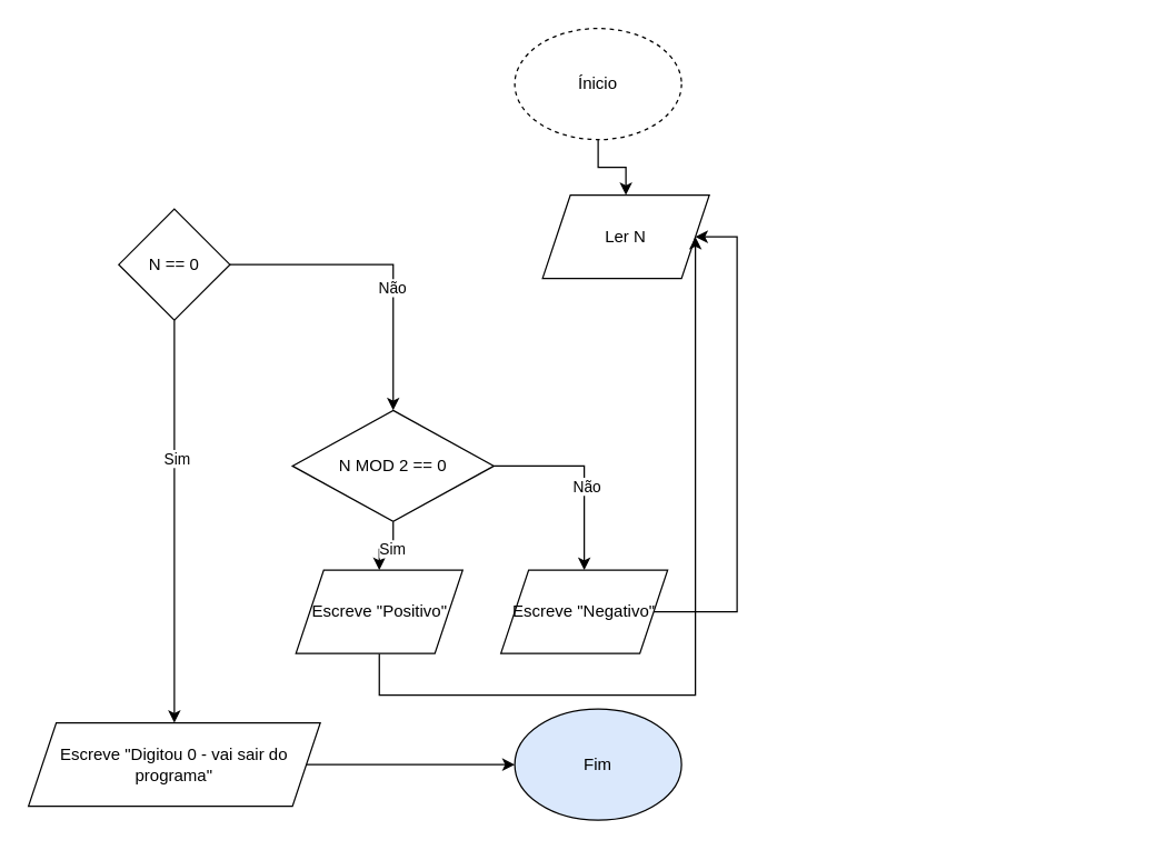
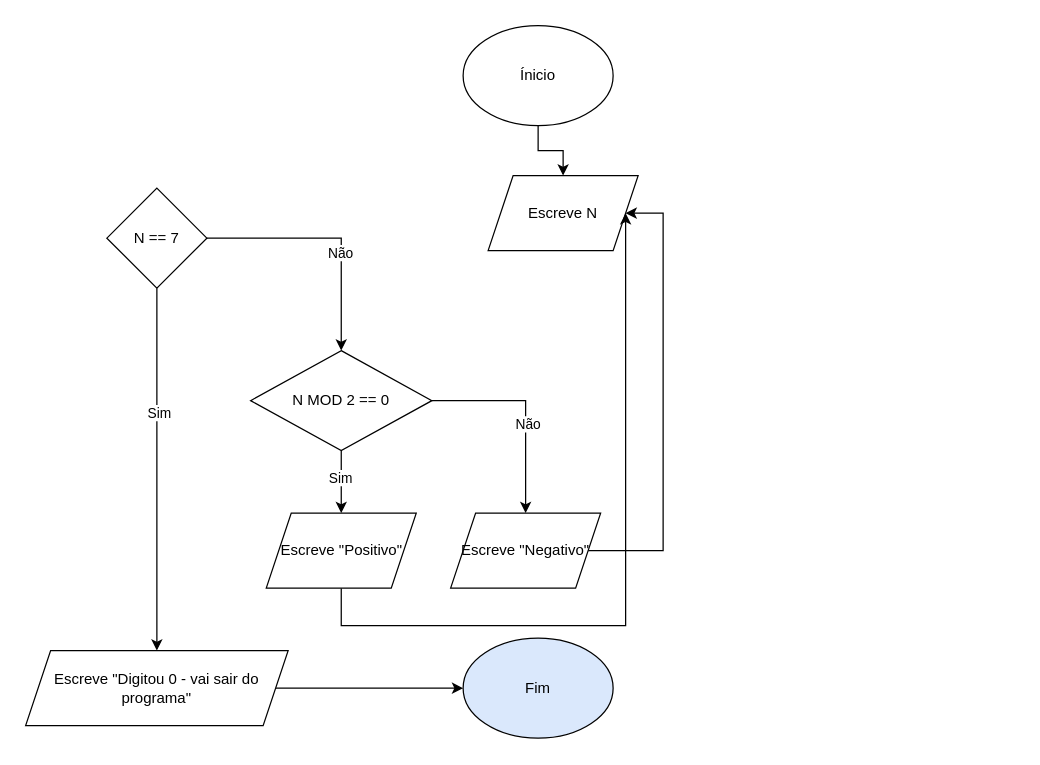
- <mxCell id="5" value="Ínicio" style="ellipse;whiteSpace=wrap;html=1;dashed=1;" vertex="1" parent="1"><mxGeometry x="370" y="20" width="120" height="80" as="geometry" /></mxCell>
+ <mxCell id="5" value="Ínicio" style="ellipse;whiteSpace=wrap;html=1;" vertex="1" parent="1"><mxGeometry x="370" y="20" width="120" height="80" as="geometry" /></mxCell>
- <mxCell id="6" value="Ler N" style="shape=parallelogram;perimeter=parallelogramPerimeter;whiteSpace=wrap;html=1;fixedSize=1;" vertex="1" parent="1"><mxGeometry x="390" y="140" width="120" height="60" as="geometry" /></mxCell>
+ <mxCell id="6" value="Escreve N" style="shape=parallelogram;perimeter=parallelogramPerimeter;whiteSpace=wrap;html=1;fixedSize=1;" vertex="1" parent="1"><mxGeometry x="390" y="140" width="120" height="60" as="geometry" /></mxCell>
- <mxCell id="13" value="N == 0" style="rhombus;whiteSpace=wrap;html=1;" vertex="1" parent="1"><mxGeometry x="85" y="150" width="80" height="80" as="geometry" /></mxCell>
+ <mxCell id="13" value="N == 7" style="rhombus;whiteSpace=wrap;html=1;" vertex="1" parent="1"><mxGeometry x="85" y="150" width="80" height="80" as="geometry" /></mxCell>
- <mxCell id="18" value="N MOD 2 == 0" style="rhombus;whiteSpace=wrap;html=1;" vertex="1" parent="1"><mxGeometry x="210" y="295" width="145" height="80" as="geometry" /></mxCell>
+ <mxCell id="18" value="N MOD 2 == 0" style="rhombus;whiteSpace=wrap;html=1;" vertex="1" parent="1"><mxGeometry x="200" y="280" width="145" height="80" as="geometry" /></mxCell>
